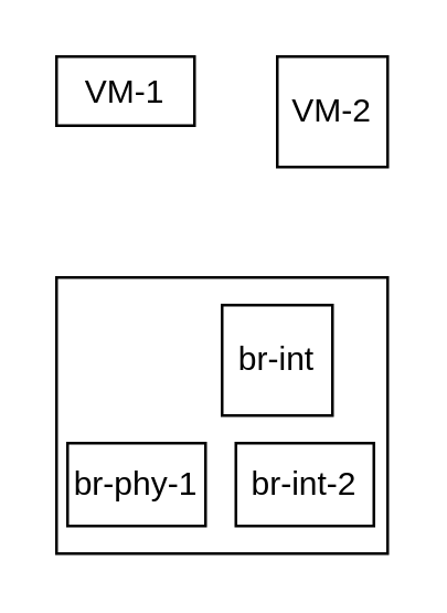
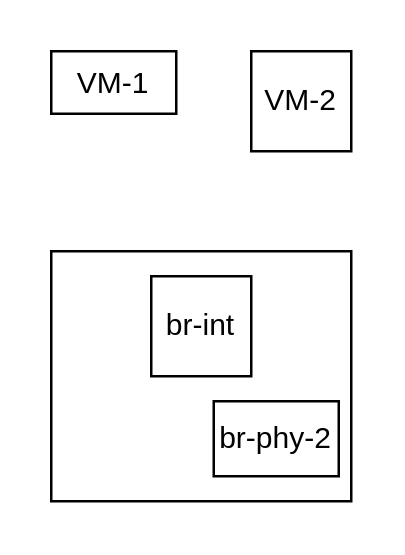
- <mxCell id="5" value="br-int" style="whiteSpace=wrap;html=1;aspect=fixed;" vertex="1" parent="1"><mxGeometry x="80" y="110" width="40" height="40" as="geometry" /></mxCell>
+ <mxCell id="5" value="br-int" style="whiteSpace=wrap;html=1;aspect=fixed;" vertex="1" parent="1"><mxGeometry x="60" y="110" width="40" height="40" as="geometry" /></mxCell>
- <mxCell id="6" value="br-phy-1" style="rounded=0;whiteSpace=wrap;html=1;" vertex="1" parent="1"><mxGeometry x="24" y="160" width="50" height="30" as="geometry" /></mxCell>
- <mxCell id="7" value="br-int-2" style="rounded=0;whiteSpace=wrap;html=1;" vertex="1" parent="1"><mxGeometry x="85" y="160" width="50" height="30" as="geometry" /></mxCell>
+ <mxCell id="7" value="br-phy-2" style="rounded=0;whiteSpace=wrap;html=1;" vertex="1" parent="1"><mxGeometry x="85" y="160" width="50" height="30" as="geometry" /></mxCell>
